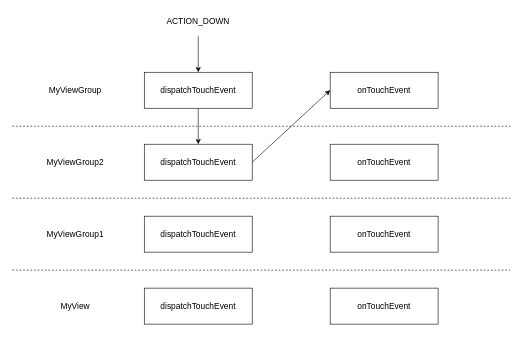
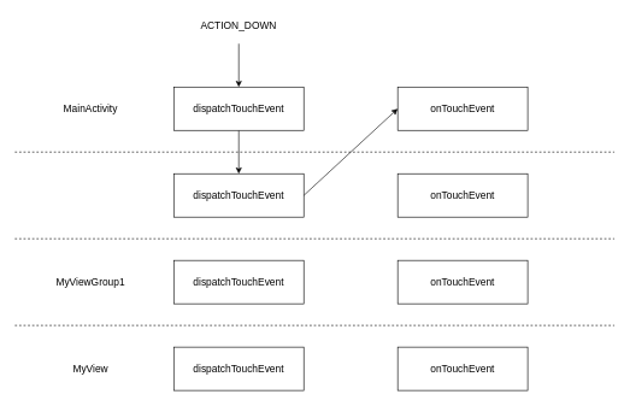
- <mxCell id="14" value="MyViewGroup" style="text;html=1;strokeColor=none;fillColor=none;align=center;verticalAlign=middle;whiteSpace=wrap;rounded=0;fontSize=14;" parent="1" vertex="1"><mxGeometry x="50" y="135" width="150" height="30" as="geometry" /></mxCell>
+ <mxCell id="14" value="MainActivity" style="text;html=1;strokeColor=none;fillColor=none;align=center;verticalAlign=middle;whiteSpace=wrap;rounded=0;fontSize=14;" parent="1" vertex="1"><mxGeometry x="50" y="135" width="150" height="30" as="geometry" /></mxCell>
- <mxCell id="17" value="MyViewGroup2" style="text;html=1;strokeColor=none;fillColor=none;align=center;verticalAlign=middle;whiteSpace=wrap;rounded=0;fontSize=14;" parent="1" vertex="1"><mxGeometry x="50" y="255" width="150" height="30" as="geometry" /></mxCell>
